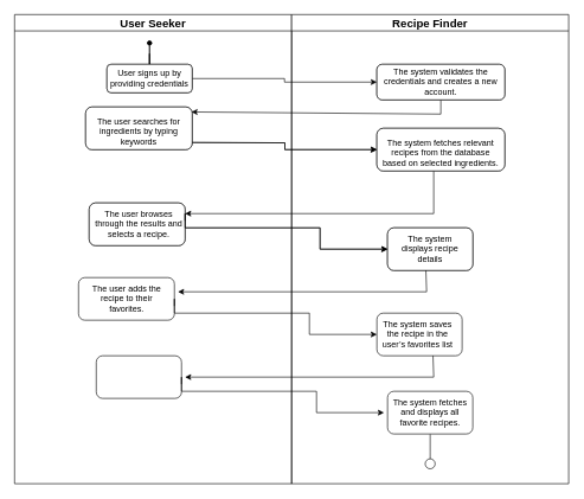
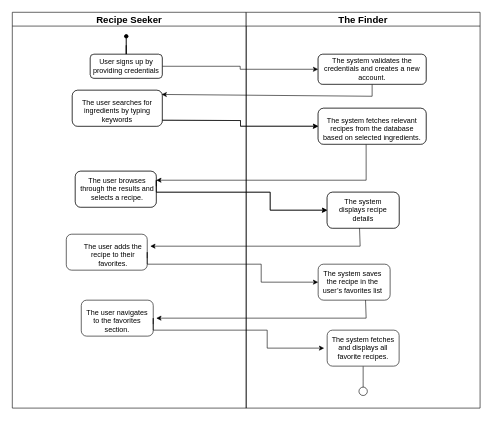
- <mxCell id="23" value="&lt;span id=&quot;docs-internal-guid-25d10dc7-7fff-8219-5624-b3d3df08cb75&quot; style=&quot;font-weight:normal;&quot;&gt;&lt;span style=&quot;font-size: 12pt; font-family: Arial, sans-serif; background-color: transparent; font-weight: 700; font-variant-numeric: normal; font-variant-east-asian: normal; font-variant-alternates: normal; font-variant-position: normal; font-variant-emoji: normal; vertical-align: baseline; white-space-collapse: preserve;&quot;&gt;User Seeker&lt;/span&gt;&lt;/span&gt;" style="swimlane;whiteSpace=wrap;html=1;" parent="1" vertex="1"><mxGeometry x="20" y="20" width="390" height="660" as="geometry" /></mxCell>
+ <mxCell id="23" value="&lt;span id=&quot;docs-internal-guid-25d10dc7-7fff-8219-5624-b3d3df08cb75&quot; style=&quot;font-weight:normal;&quot;&gt;&lt;span style=&quot;font-size: 12pt; font-family: Arial, sans-serif; background-color: transparent; font-weight: 700; font-variant-numeric: normal; font-variant-east-asian: normal; font-variant-alternates: normal; font-variant-position: normal; font-variant-emoji: normal; vertical-align: baseline; white-space-collapse: preserve;&quot;&gt;Recipe Seeker&lt;/span&gt;&lt;/span&gt;" style="swimlane;whiteSpace=wrap;html=1;" parent="1" vertex="1"><mxGeometry x="20" y="20" width="390" height="660" as="geometry" /></mxCell>
- <mxCell id="35" value="&lt;span id=&quot;docs-internal-guid-d741e282-7fff-c643-d7a1-f52a88dc3bbc&quot; style=&quot;font-weight:normal;&quot;&gt;&lt;span style=&quot;font-size: 12pt; font-family: Arial, sans-serif; background-color: transparent; font-weight: 700; font-variant-numeric: normal; font-variant-east-asian: normal; font-variant-alternates: normal; font-variant-position: normal; font-variant-emoji: normal; vertical-align: baseline; white-space-collapse: preserve;&quot;&gt;&amp;nbsp;Recipe Finder &lt;/span&gt;&lt;/span&gt;" style="swimlane;whiteSpace=wrap;html=1;startSize=23;" parent="1" vertex="1"><mxGeometry x="410" y="20" width="390" height="660" as="geometry" /></mxCell>
+ <mxCell id="35" value="&lt;span id=&quot;docs-internal-guid-d741e282-7fff-c643-d7a1-f52a88dc3bbc&quot; style=&quot;font-weight:normal;&quot;&gt;&lt;span style=&quot;font-size: 12pt; font-family: Arial, sans-serif; background-color: transparent; font-weight: 700; font-variant-numeric: normal; font-variant-east-asian: normal; font-variant-alternates: normal; font-variant-position: normal; font-variant-emoji: normal; vertical-align: baseline; white-space-collapse: preserve;&quot;&gt;&amp;nbsp;The Finder &lt;/span&gt;&lt;/span&gt;" style="swimlane;whiteSpace=wrap;html=1;startSize=23;" parent="1" vertex="1"><mxGeometry x="410" y="20" width="390" height="660" as="geometry" /></mxCell>
- <mxCell id="31" value="The user &lt;span style=&quot;&quot; data-end=&quot;1981&quot; data-start=&quot;1943&quot;&gt;adds the recipe to their favorites&lt;/span&gt;." style="text;html=1;align=center;verticalAlign=middle;whiteSpace=wrap;rounded=0;" parent="23" vertex="1"><mxGeometry x="102.5" y="385" width="110" height="30" as="geometry" /></mxCell>
+ <mxCell id="31" value="The user &lt;span style=&quot;&quot; data-end=&quot;1981&quot; data-start=&quot;1943&quot;&gt;adds the recipe to their favorites&lt;/span&gt;." style="text;html=1;align=center;verticalAlign=middle;whiteSpace=wrap;rounded=0;" parent="23" vertex="1"><mxGeometry x="112.5" y="390" width="110" height="30" as="geometry" /></mxCell>
+ <mxCell id="33" value="The user &lt;span style=&quot;&quot; data-end=&quot;2109&quot; data-start=&quot;2071&quot;&gt;navigates to the favorites section&lt;/span&gt;." style="text;html=1;align=center;verticalAlign=middle;whiteSpace=wrap;rounded=0;" parent="23" vertex="1"><mxGeometry x="120" y="500" width="110" height="30" as="geometry" /></mxCell>
